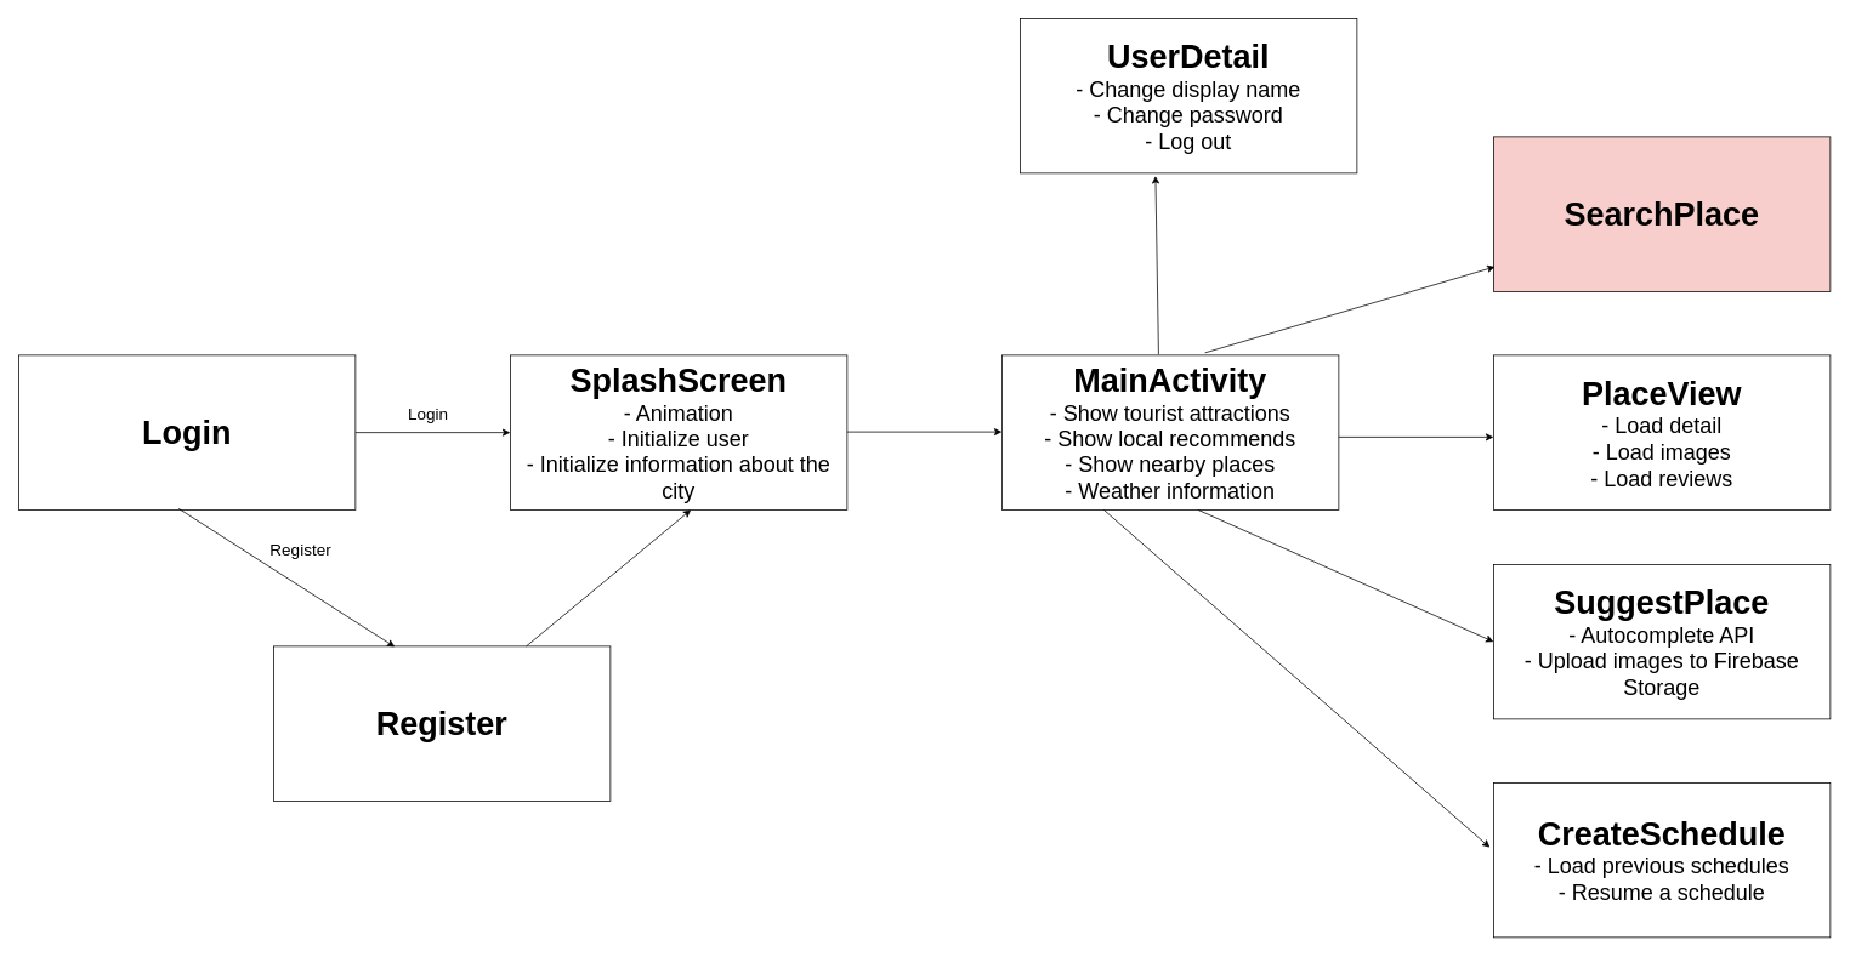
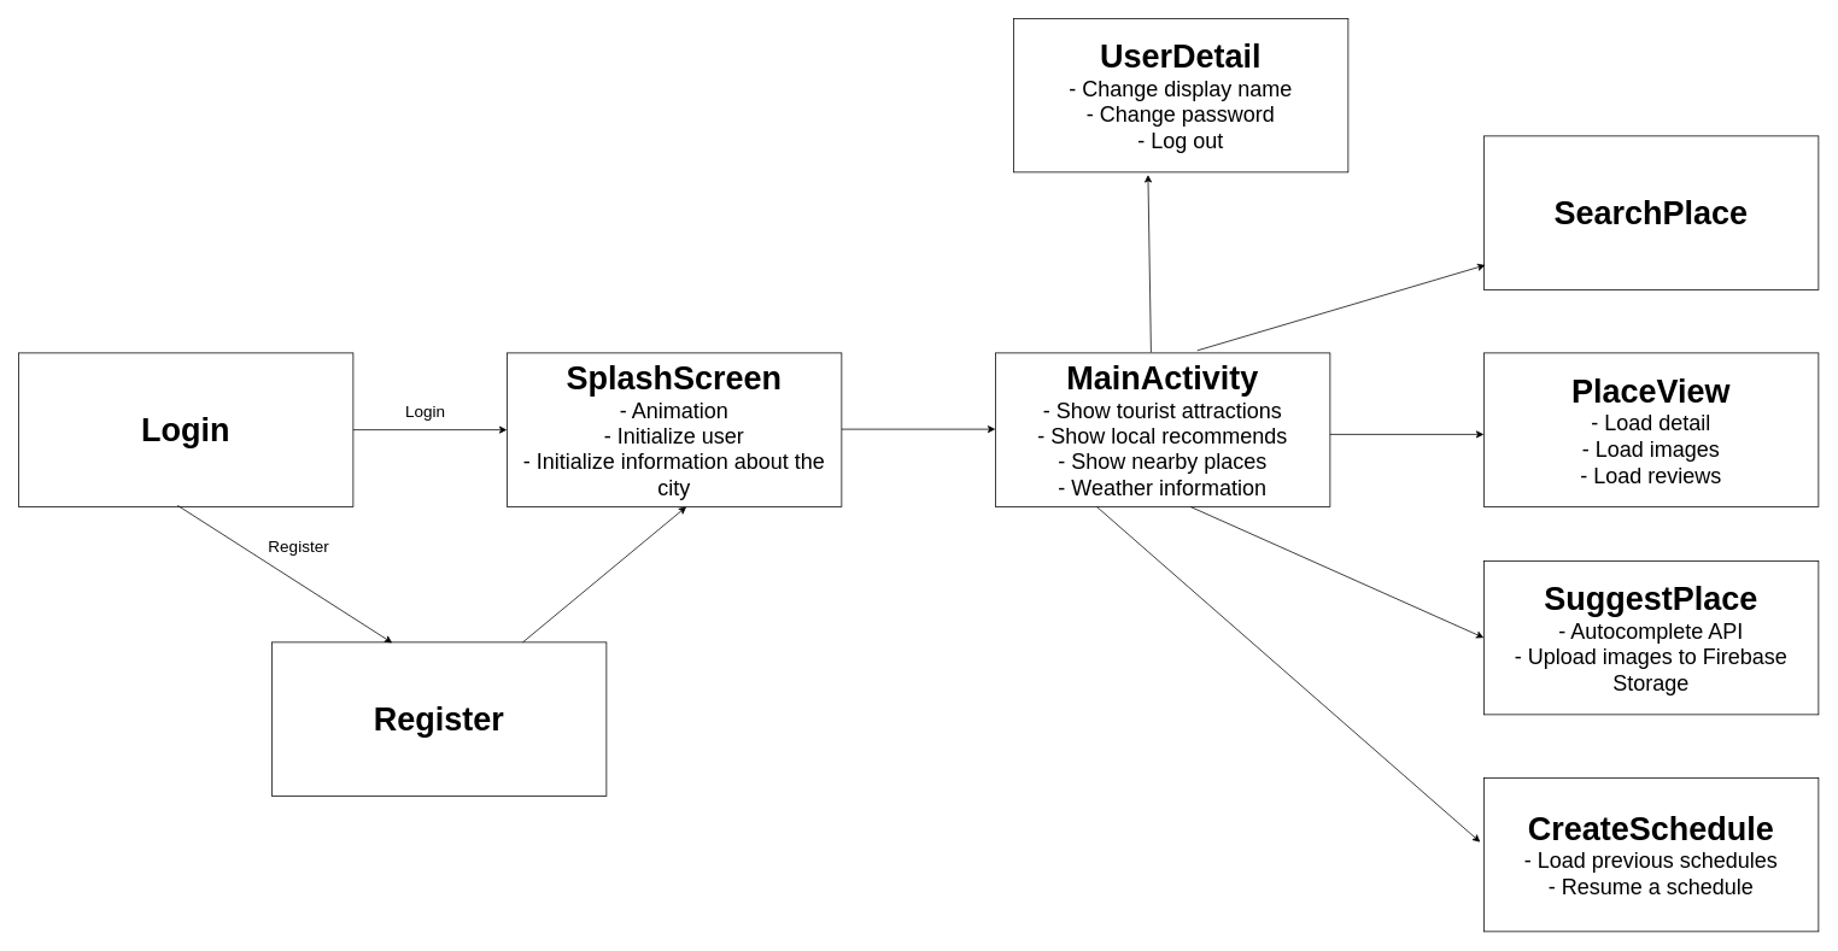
- <mxCell id="16" value="&lt;b style=&quot;&quot;&gt;&lt;font style=&quot;font-size: 36px;&quot;&gt;SearchPlace&lt;/font&gt;&lt;/b&gt;&lt;span style=&quot;font-size: 24px;&quot;&gt;&lt;br&gt;&lt;/span&gt;" style="rounded=0;whiteSpace=wrap;html=1;fillColor=#f8cecc;" vertex="1" parent="1"><mxGeometry x="1640" y="150" width="370" height="170" as="geometry" /></mxCell>
+ <mxCell id="16" value="&lt;b style=&quot;&quot;&gt;&lt;font style=&quot;font-size: 36px;&quot;&gt;SearchPlace&lt;/font&gt;&lt;/b&gt;&lt;span style=&quot;font-size: 24px;&quot;&gt;&lt;br&gt;&lt;/span&gt;" style="rounded=0;whiteSpace=wrap;html=1;" vertex="1" parent="1"><mxGeometry x="1640" y="150" width="370" height="170" as="geometry" /></mxCell>
